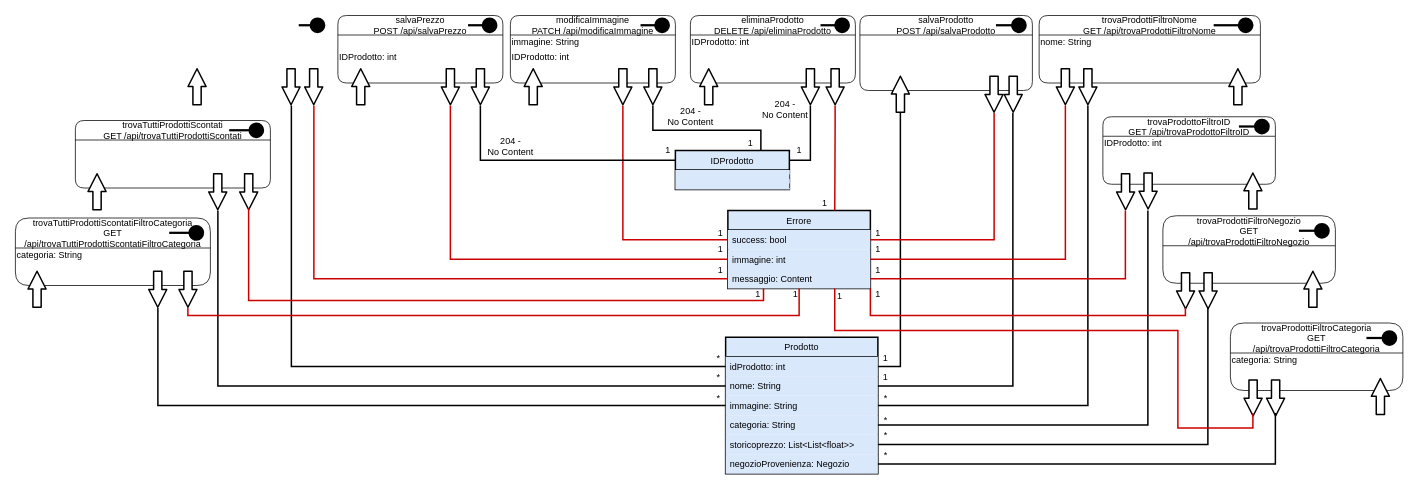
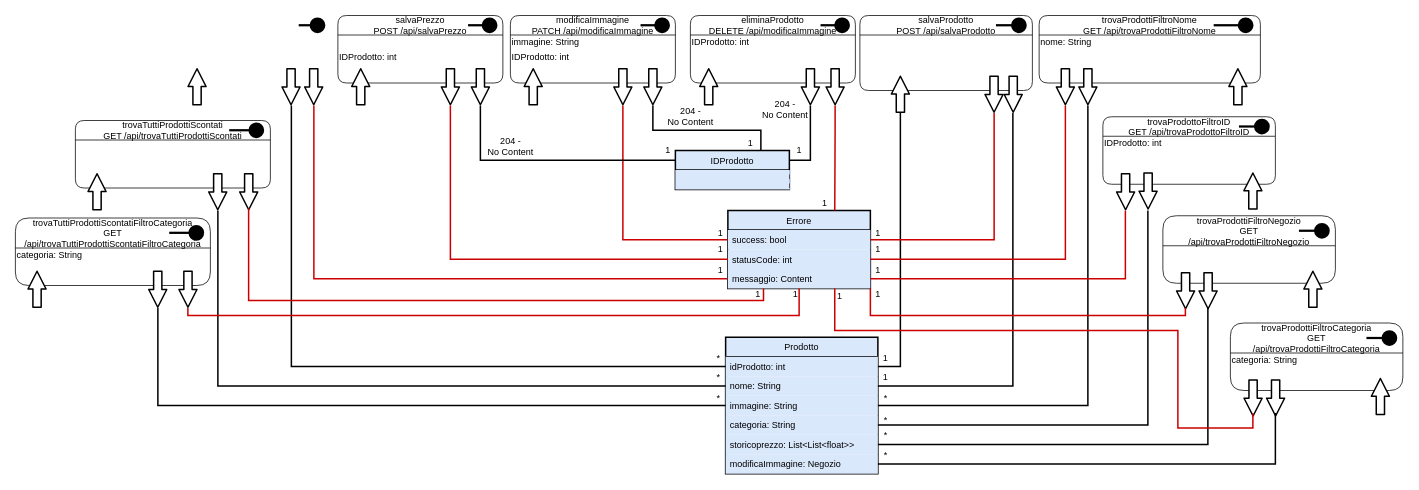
- <mxCell id="14" value="eliminaProdotto&#10;DELETE /api/eliminaProdotto" style="swimlane;fontStyle=0;childLayout=stackLayout;horizontal=1;startSize=26;fillColor=none;horizontalStack=0;resizeParent=1;resizeParentMax=0;resizeLast=0;collapsible=1;marginBottom=0;rounded=1;" parent="13" vertex="1"><mxGeometry width="220" height="90" as="geometry" /></mxCell>
+ <mxCell id="14" value="eliminaProdotto&#10;DELETE /api/modificaImmagine" style="swimlane;fontStyle=0;childLayout=stackLayout;horizontal=1;startSize=26;fillColor=none;horizontalStack=0;resizeParent=1;resizeParentMax=0;resizeLast=0;collapsible=1;marginBottom=0;rounded=1;" parent="13" vertex="1"><mxGeometry width="220" height="90" as="geometry" /></mxCell>
- <mxCell id="11" value="immagine: int" style="text;align=left;verticalAlign=top;spacingLeft=4;spacingRight=4;overflow=hidden;rotatable=0;points=[[0,0.5],[1,0.5]];portConstraint=eastwest;rounded=0;shadow=0;html=0;fillColor=#dae8fc;" parent="9" vertex="1"><mxGeometry y="52" width="190" height="26" as="geometry" /></mxCell>
+ <mxCell id="11" value="statusCode: int" style="text;align=left;verticalAlign=top;spacingLeft=4;spacingRight=4;overflow=hidden;rotatable=0;points=[[0,0.5],[1,0.5]];portConstraint=eastwest;rounded=0;shadow=0;html=0;fillColor=#dae8fc;" parent="9" vertex="1"><mxGeometry y="52" width="190" height="26" as="geometry" /></mxCell>
- <mxCell id="8" value="negozioProvenienza: Negozio" style="text;align=left;verticalAlign=top;spacingLeft=4;spacingRight=4;overflow=hidden;rotatable=0;points=[[0,0.5],[1,0.5]];portConstraint=eastwest;rounded=0;shadow=0;html=0;fillColor=#dae8fc;" parent="2" vertex="1"><mxGeometry y="156" width="203" height="26" as="geometry" /></mxCell>
+ <mxCell id="8" value="modificaImmagine: Negozio" style="text;align=left;verticalAlign=top;spacingLeft=4;spacingRight=4;overflow=hidden;rotatable=0;points=[[0,0.5],[1,0.5]];portConstraint=eastwest;rounded=0;shadow=0;html=0;fillColor=#dae8fc;" parent="2" vertex="1"><mxGeometry y="156" width="203" height="26" as="geometry" /></mxCell>
